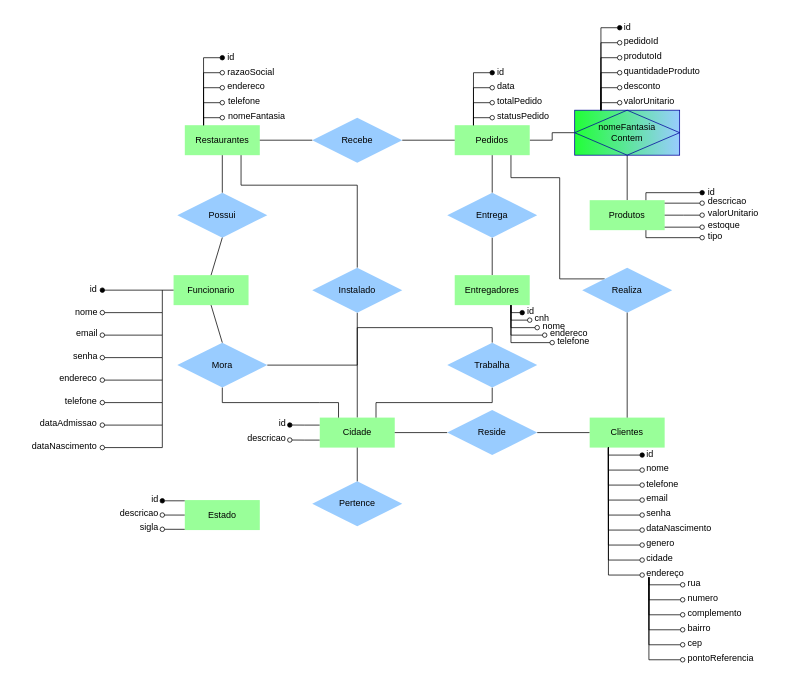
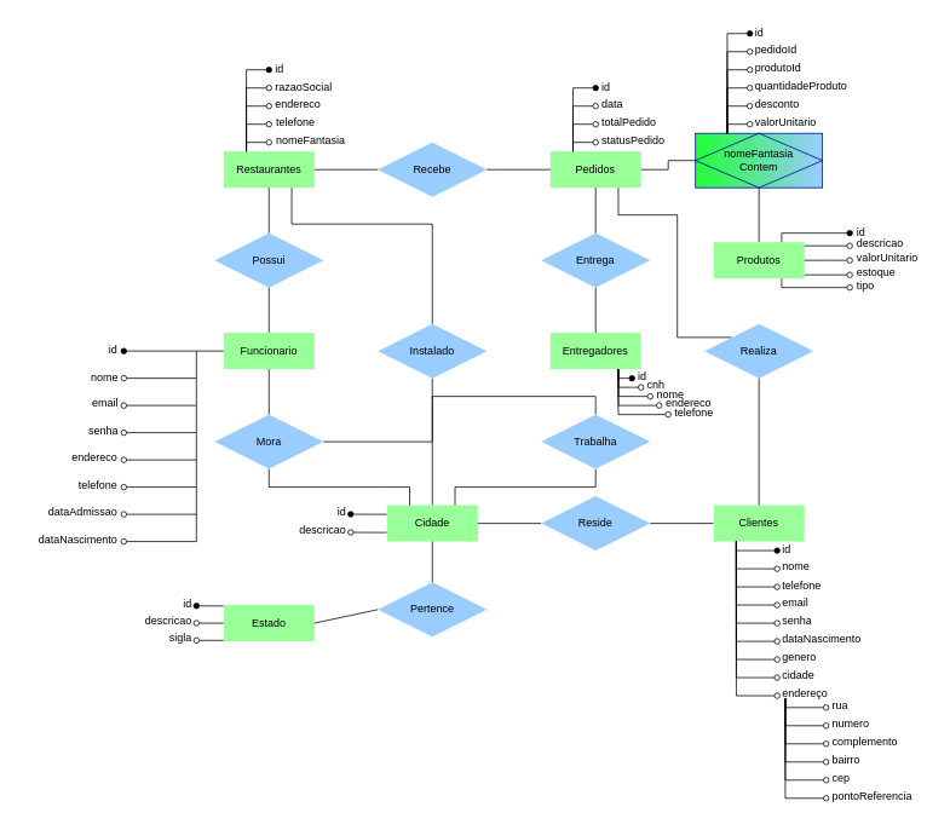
- <mxCell id="10" value="Funcionario" style="whiteSpace=wrap;html=1;align=center;strokeColor=none;fillColor=#99FF99;" parent="1" vertex="1"><mxGeometry x="231" y="366" width="100" height="40" as="geometry" /></mxCell>
+ <mxCell id="10" value="Funcionario" style="whiteSpace=wrap;html=1;align=center;strokeColor=none;fillColor=#99FF99;" parent="1" vertex="1"><mxGeometry x="246" y="366" width="100" height="40" as="geometry" /></mxCell>
+ <mxCell id="41" value="" style="endArrow=none;html=1;rounded=0;exitX=0;exitY=0.5;exitDx=0;exitDy=0;entryX=1;entryY=0.5;entryDx=0;entryDy=0;" parent="1" source="35" target="5" edge="1"><mxGeometry width="50" height="50" relative="1" as="geometry"><mxPoint x="296" y="726" as="sourcePoint" /><mxPoint x="366" y="686" as="targetPoint" /></mxGeometry></mxCell>
